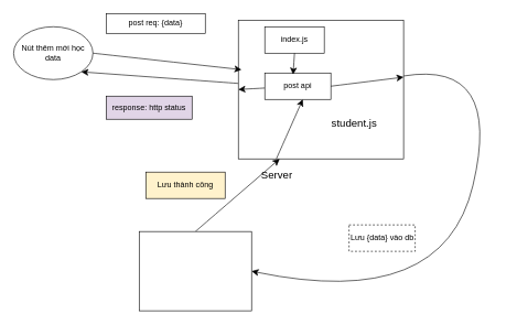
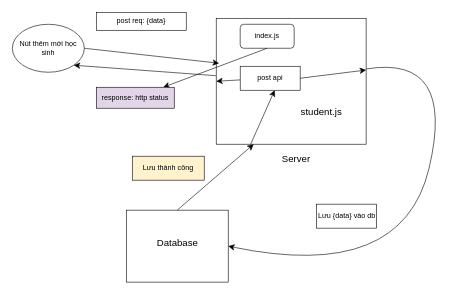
- <mxCell id="12" value="index.js" style="rounded=0;whiteSpace=wrap;html=1;" vertex="1" parent="1"><mxGeometry x="400" y="40" width="90" height="40" as="geometry" /></mxCell>
+ <mxCell id="12" value="index.js" style="whiteSpace=wrap;html=1;rounded=1;" vertex="1" parent="1"><mxGeometry x="400" y="40" width="90" height="40" as="geometry" /></mxCell>
- <mxCell id="2" value="Nút thêm mới học data" style="ellipse;whiteSpace=wrap;html=1;" vertex="1" parent="1"><mxGeometry x="20" y="40" width="120" height="80" as="geometry" /></mxCell>
+ <mxCell id="2" value="Nút thêm mới học sinh" style="ellipse;whiteSpace=wrap;html=1;" vertex="1" parent="1"><mxGeometry x="20" y="40" width="120" height="80" as="geometry" /></mxCell>
- <mxCell id="18" style="edgeStyle=none;curved=1;rounded=0;orthogonalLoop=1;jettySize=auto;html=1;exitX=0.5;exitY=1;exitDx=0;exitDy=0;entryX=0.428;entryY=0.06;entryDx=0;entryDy=0;entryPerimeter=0;fontSize=12;startSize=8;endSize=8;" edge="1" parent="1" source="12" target="16"><mxGeometry relative="1" as="geometry" /></mxCell>
+ <mxCell id="18" style="edgeStyle=none;curved=1;rounded=0;orthogonalLoop=1;jettySize=auto;html=1;exitX=0.5;exitY=1;exitDx=0;exitDy=0;fontSize=12;startSize=8;endSize=8;" edge="1" parent="1" source="12" target="20"><mxGeometry relative="1" as="geometry" /></mxCell>
- <mxCell id="7" value="Server" style="text;html=1;align=center;verticalAlign=middle;resizable=0;points=[];autosize=1;strokeColor=none;fillColor=none;fontSize=16;" vertex="1" parent="1"><mxGeometry x="382.5" y="250" width="70" height="30" as="geometry" /></mxCell>
+ <mxCell id="7" value="Server" style="text;html=1;align=center;verticalAlign=middle;resizable=0;points=[];autosize=1;strokeColor=none;fillColor=none;fontSize=16;" vertex="1" parent="1"><mxGeometry x="457.5" y="250" width="70" height="30" as="geometry" /></mxCell>
- <mxCell id="21" value="Lưu {data} vào db" style="rounded=0;whiteSpace=wrap;html=1;dashed=1;" vertex="1" parent="1"><mxGeometry x="527.5" y="340" width="100" height="40" as="geometry" /></mxCell>
+ <mxCell id="21" value="Lưu {data} vào db" style="rounded=0;whiteSpace=wrap;html=1;" vertex="1" parent="1"><mxGeometry x="527.5" y="340" width="100" height="40" as="geometry" /></mxCell>
+ <mxCell id="11" value="Database" style="text;html=1;align=center;verticalAlign=middle;resizable=0;points=[];autosize=1;strokeColor=none;fillColor=none;fontSize=16;" vertex="1" parent="1"><mxGeometry x="250" y="390" width="90" height="30" as="geometry" /></mxCell>
